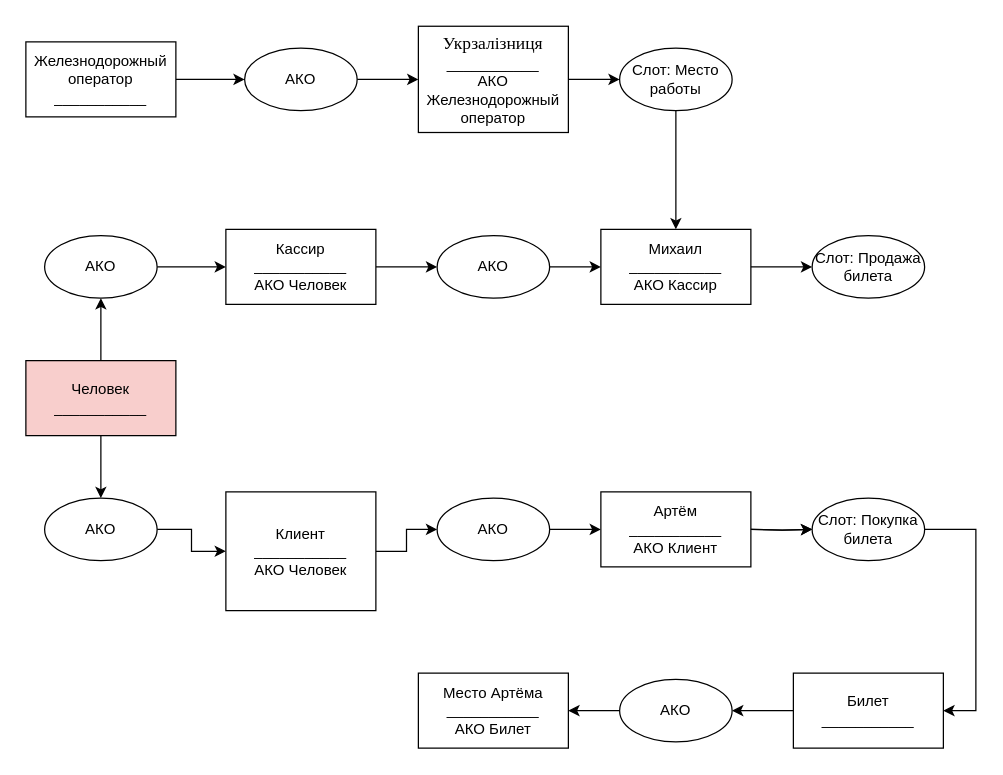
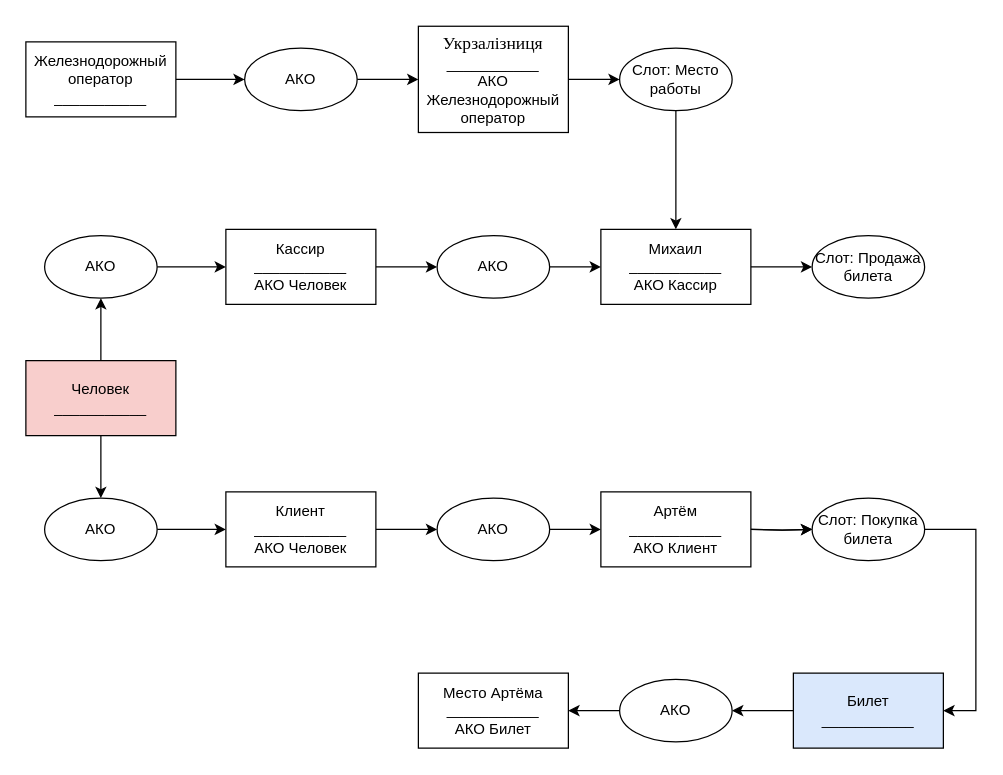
- <mxCell id="12" value="Клиент&lt;br&gt;___________&lt;br&gt;АКО Человек" style="rounded=0;whiteSpace=wrap;html=1;" parent="1" vertex="1"><mxGeometry x="180" y="393" width="120" height="95" as="geometry" /></mxCell>
+ <mxCell id="12" value="Клиент&lt;br&gt;___________&lt;br&gt;АКО Человек" style="rounded=0;whiteSpace=wrap;html=1;" parent="1" vertex="1"><mxGeometry x="180" y="393" width="120" height="60" as="geometry" /></mxCell>
- <mxCell id="24" value="Билет&lt;br&gt;___________" style="rounded=0;whiteSpace=wrap;html=1;" parent="1" vertex="1"><mxGeometry x="634" y="538" width="120" height="60" as="geometry" /></mxCell>
+ <mxCell id="24" value="Билет&lt;br&gt;___________" style="rounded=0;whiteSpace=wrap;html=1;fillColor=#dae8fc;" parent="1" vertex="1"><mxGeometry x="634" y="538" width="120" height="60" as="geometry" /></mxCell>
